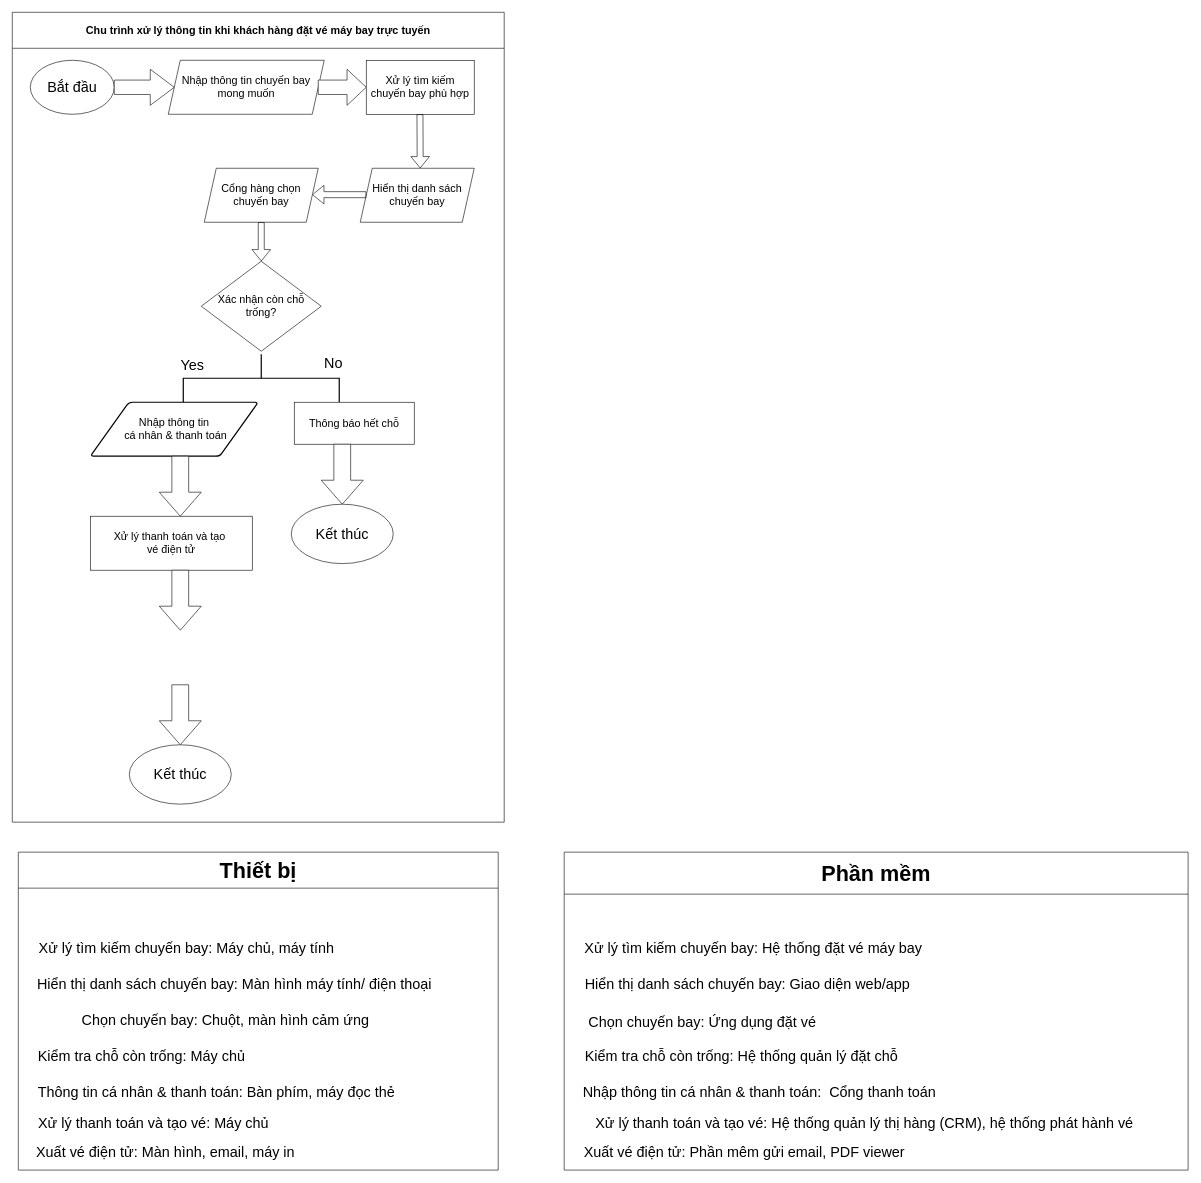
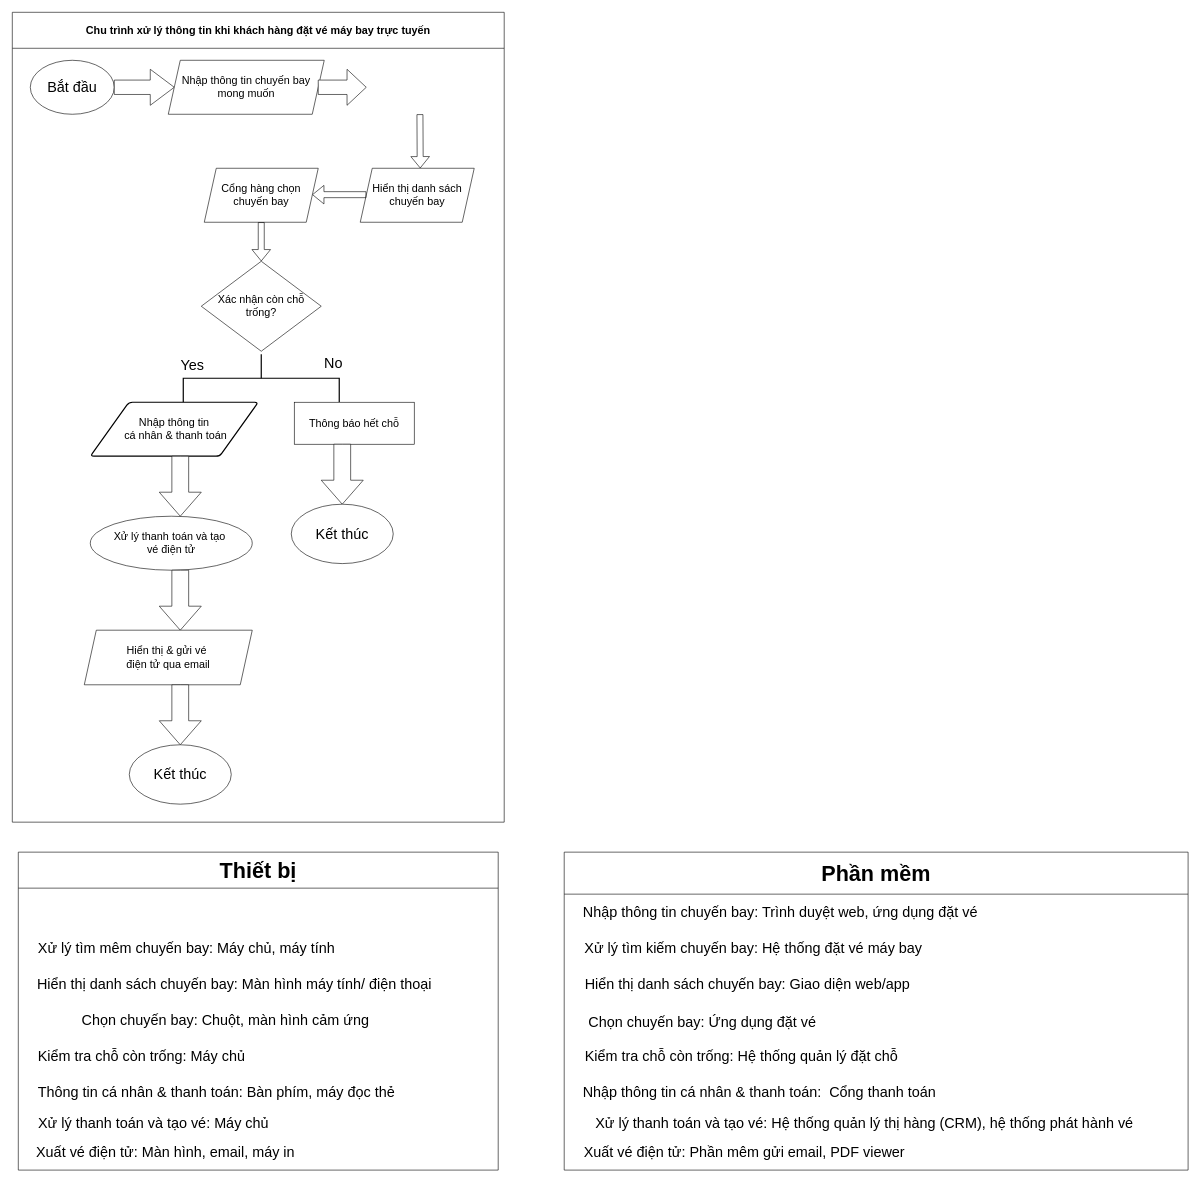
- <mxCell id="7" value="&lt;font style=&quot;font-size: 18px;&quot;&gt;Xử lý tìm kiếm chuyến bay phù hợp&lt;/font&gt;" style="rounded=0;whiteSpace=wrap;html=1;" vertex="1" parent="2"><mxGeometry x="590" y="80" width="180" height="90" as="geometry" /></mxCell>
- <mxCell id="19" value="&lt;font style=&quot;font-size: 18px;&quot;&gt;Xử lý thanh toán và tạo&amp;nbsp;&lt;/font&gt;&lt;div&gt;&lt;font style=&quot;font-size: 18px;&quot;&gt;vé điện tử&lt;/font&gt;&lt;/div&gt;" style="rounded=0;whiteSpace=wrap;html=1;" vertex="1" parent="2"><mxGeometry x="130" y="840" width="270" height="90" as="geometry" /></mxCell>
+ <mxCell id="19" value="&lt;font style=&quot;font-size: 18px;&quot;&gt;Xử lý thanh toán và tạo&amp;nbsp;&lt;/font&gt;&lt;div&gt;&lt;font style=&quot;font-size: 18px;&quot;&gt;vé điện tử&lt;/font&gt;&lt;/div&gt;" style="ellipse;whiteSpace=wrap;html=1;" vertex="1" parent="2"><mxGeometry x="130" y="840" width="270" height="90" as="geometry" /></mxCell>
+ <mxCell id="21" value="&lt;font style=&quot;font-size: 18px;&quot;&gt;Hiển thị &amp;amp; gửi vé&amp;nbsp;&lt;/font&gt;&lt;div&gt;&lt;font style=&quot;font-size: 18px;&quot;&gt;điện tử qua email&lt;/font&gt;&lt;/div&gt;" style="shape=parallelogram;perimeter=parallelogramPerimeter;whiteSpace=wrap;html=1;fixedSize=1;" vertex="1" parent="2"><mxGeometry x="120" y="1030" width="280" height="91" as="geometry" /></mxCell>
+ <mxCell id="36" value="&lt;font style=&quot;font-size: 24px;&quot;&gt;Nhập thông tin chuyến bay: Trình duyệt web, ứng dụng đặt vé&lt;/font&gt;" style="text;html=1;align=center;verticalAlign=middle;resizable=0;points=[];autosize=1;strokeColor=none;fillColor=none;" vertex="1" parent="35"><mxGeometry x="20" y="80" width="680" height="40" as="geometry" /></mxCell>
- <mxCell id="28" value="&lt;font style=&quot;font-size: 24px;&quot;&gt;Xử lý tìm kiếm chuyến bay: Máy chủ, máy tính&lt;/font&gt;" style="text;html=1;align=center;verticalAlign=middle;resizable=0;points=[];autosize=1;strokeColor=none;fillColor=none;" vertex="1" parent="27"><mxGeometry x="20" y="140" width="520" height="40" as="geometry" /></mxCell>
+ <mxCell id="28" value="&lt;font style=&quot;font-size: 24px;&quot;&gt;Xử lý tìm mêm chuyến bay: Máy chủ, máy tính&lt;/font&gt;" style="text;html=1;align=center;verticalAlign=middle;resizable=0;points=[];autosize=1;strokeColor=none;fillColor=none;" vertex="1" parent="27"><mxGeometry x="20" y="140" width="520" height="40" as="geometry" /></mxCell>
